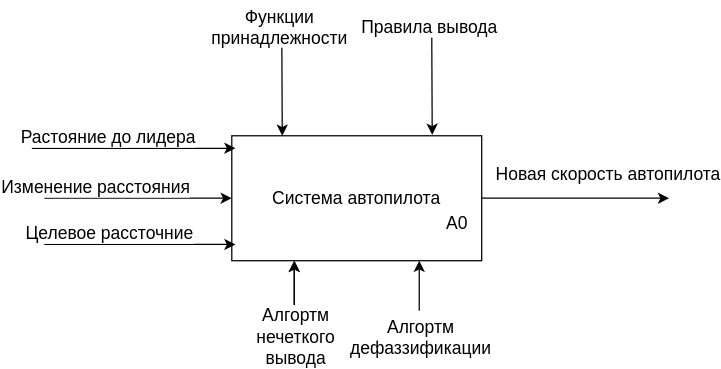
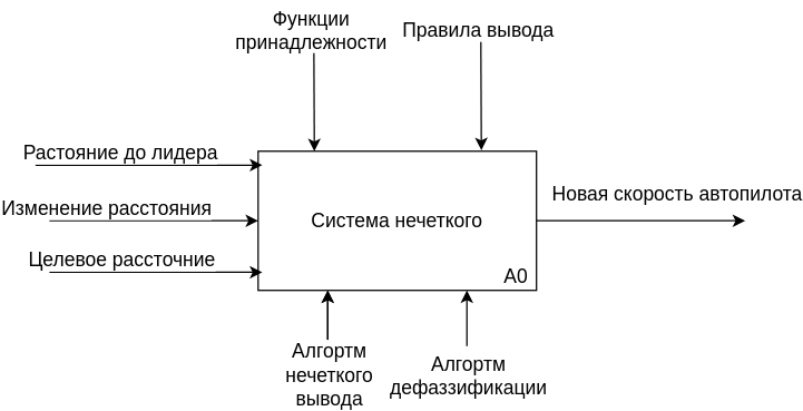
- <mxCell id="2" value="Система автопилота" style="rounded=0;whiteSpace=wrap;html=1;fontSize=14;" vertex="1" parent="1"><mxGeometry x="180" y="108" width="200" height="100" as="geometry" /></mxCell>
+ <mxCell id="2" value="Система нечеткого" style="rounded=0;whiteSpace=wrap;html=1;fontSize=14;" vertex="1" parent="1"><mxGeometry x="180" y="108" width="200" height="100" as="geometry" /></mxCell>
- <mxCell id="13" value="А0" style="text;html=1;align=center;verticalAlign=middle;resizable=0;points=[];autosize=1;fontSize=14;" vertex="1" parent="1"><mxGeometry x="345" y="168" width="30" height="20" as="geometry" /></mxCell>
+ <mxCell id="13" value="А0" style="text;html=1;align=center;verticalAlign=middle;resizable=0;points=[];autosize=1;fontSize=14;" vertex="1" parent="1"><mxGeometry x="350" y="188" width="30" height="20" as="geometry" /></mxCell>
